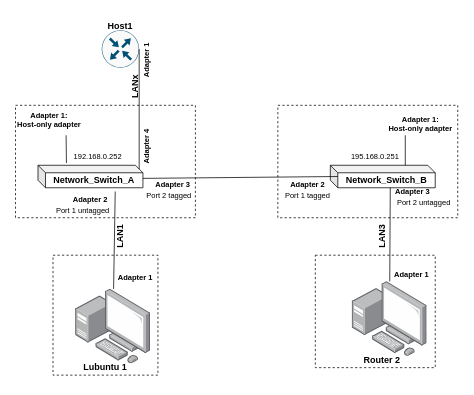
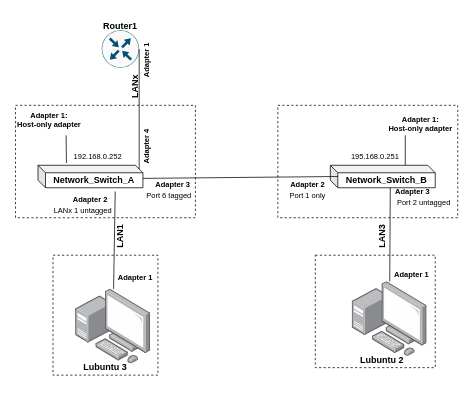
- <mxCell id="35" value="Host1" style="text;strokeColor=none;align=center;fillColor=none;html=1;verticalAlign=middle;whiteSpace=wrap;rounded=0;fontStyle=1" vertex="1" parent="1"><mxGeometry x="130" y="20" width="60" height="30" as="geometry" /></mxCell>
+ <mxCell id="35" value="Router1" style="text;strokeColor=none;align=center;fillColor=none;html=1;verticalAlign=middle;whiteSpace=wrap;rounded=0;fontStyle=1" vertex="1" parent="1"><mxGeometry x="130" y="20" width="60" height="30" as="geometry" /></mxCell>
- <mxCell id="31" value="Port 2 tagged" style="text;strokeColor=none;align=center;fillColor=none;html=1;verticalAlign=middle;whiteSpace=wrap;rounded=0;dashed=1;fontSize=10;" parent="1" vertex="1"><mxGeometry x="180" y="250" width="90" height="20" as="geometry" /></mxCell>
+ <mxCell id="31" value="Port 6 tagged" style="text;strokeColor=none;align=center;fillColor=none;html=1;verticalAlign=middle;whiteSpace=wrap;rounded=0;dashed=1;fontSize=10;" parent="1" vertex="1"><mxGeometry x="180" y="250" width="90" height="20" as="geometry" /></mxCell>
- <mxCell id="28" value="Port 1 tagged" style="text;strokeColor=none;align=center;fillColor=none;html=1;verticalAlign=middle;whiteSpace=wrap;rounded=0;dashed=1;fontSize=10;" parent="1" vertex="1"><mxGeometry x="365" y="250" width="90" height="20" as="geometry" /></mxCell>
+ <mxCell id="28" value="Port 1 only" style="text;strokeColor=none;align=center;fillColor=none;html=1;verticalAlign=middle;whiteSpace=wrap;rounded=0;dashed=1;fontSize=10;" parent="1" vertex="1"><mxGeometry x="365" y="250" width="90" height="20" as="geometry" /></mxCell>
- <mxCell id="30" value="Port 1 untagged" style="text;strokeColor=none;align=center;fillColor=none;html=1;verticalAlign=middle;whiteSpace=wrap;rounded=0;dashed=1;fontSize=10;" parent="1" vertex="1"><mxGeometry x="65" y="270" width="90" height="20" as="geometry" /></mxCell>
+ <mxCell id="30" value="LANx 1 untagged" style="text;strokeColor=none;align=center;fillColor=none;html=1;verticalAlign=middle;whiteSpace=wrap;rounded=0;dashed=1;fontSize=10;" parent="1" vertex="1"><mxGeometry x="65" y="270" width="90" height="20" as="geometry" /></mxCell>
- <mxCell id="9" value="Router 2" style="text;strokeColor=none;align=center;fillColor=none;html=1;verticalAlign=middle;whiteSpace=wrap;rounded=0;fontStyle=1" parent="1" vertex="1"><mxGeometry x="479" y="465" width="60" height="30" as="geometry" /></mxCell>
+ <mxCell id="9" value="Lubuntu 2" style="text;strokeColor=none;align=center;fillColor=none;html=1;verticalAlign=middle;whiteSpace=wrap;rounded=0;fontStyle=1" parent="1" vertex="1"><mxGeometry x="479" y="465" width="60" height="30" as="geometry" /></mxCell>
- <mxCell id="7" value="Lubuntu 1" style="text;strokeColor=none;align=center;fillColor=none;html=1;verticalAlign=middle;whiteSpace=wrap;rounded=0;fontStyle=1" parent="1" vertex="1"><mxGeometry x="110" y="475" width="60" height="30" as="geometry" /></mxCell>
+ <mxCell id="7" value="Lubuntu 3" style="text;strokeColor=none;align=center;fillColor=none;html=1;verticalAlign=middle;whiteSpace=wrap;rounded=0;fontStyle=1" parent="1" vertex="1"><mxGeometry x="110" y="475" width="60" height="30" as="geometry" /></mxCell>
